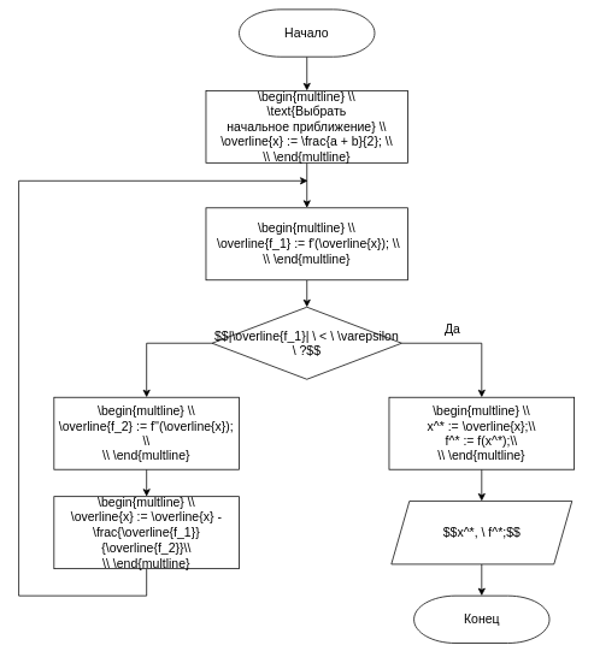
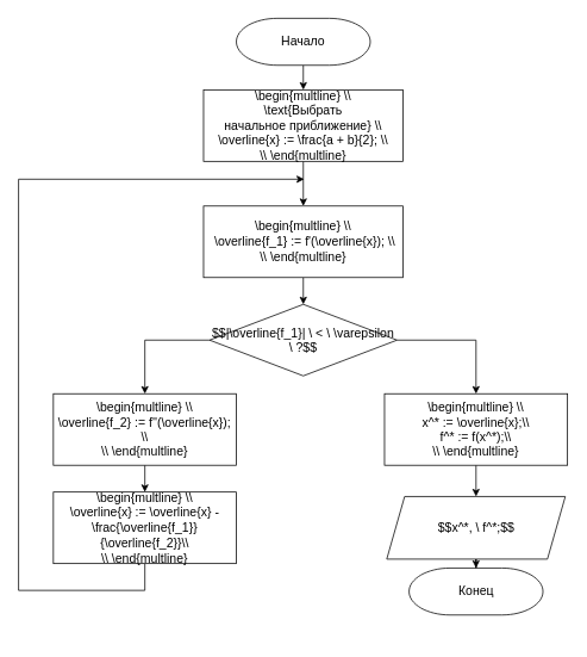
- <mxCell id="3" value="&lt;font style=&quot;font-size: 14px;&quot;&gt;Начало&lt;/font&gt;" style="strokeWidth=1;html=1;shape=mxgraph.flowchart.terminator;whiteSpace=wrap;strokeColor=default;gradientColor=none;" parent="1" vertex="1"><mxGeometry x="264" y="10" width="150" height="52.5" as="geometry" /></mxCell>
+ <mxCell id="3" value="&lt;font style=&quot;font-size: 14px;&quot;&gt;Начало&lt;/font&gt;" style="strokeWidth=1;html=1;shape=mxgraph.flowchart.terminator;whiteSpace=wrap;strokeColor=default;gradientColor=none;" parent="1" vertex="1"><mxGeometry x="264" y="20" width="150" height="52.5" as="geometry" /></mxCell>
- <mxCell id="16" value="&lt;font style=&quot;font-size: 14px;&quot;&gt;Да&lt;/font&gt;" style="text;html=1;align=center;verticalAlign=middle;resizable=0;points=[];autosize=1;strokeColor=none;fillColor=none;" parent="1" vertex="1"><mxGeometry x="480" y="350" width="40" height="30" as="geometry" /></mxCell>
- <mxCell id="4" value="&lt;font style=&quot;font-size: 14px;&quot;&gt;Конец&lt;/font&gt;" style="strokeWidth=1;html=1;shape=mxgraph.flowchart.terminator;whiteSpace=wrap;strokeColor=default;gradientColor=none;" parent="1" vertex="1"><mxGeometry x="457.5" y="660" width="150" height="52.5" as="geometry" /></mxCell>
+ <mxCell id="4" value="&lt;font style=&quot;font-size: 14px;&quot;&gt;Конец&lt;/font&gt;" style="strokeWidth=1;html=1;shape=mxgraph.flowchart.terminator;whiteSpace=wrap;strokeColor=default;gradientColor=none;" parent="1" vertex="1"><mxGeometry x="457.5" y="635" width="150" height="52.5" as="geometry" /></mxCell>
